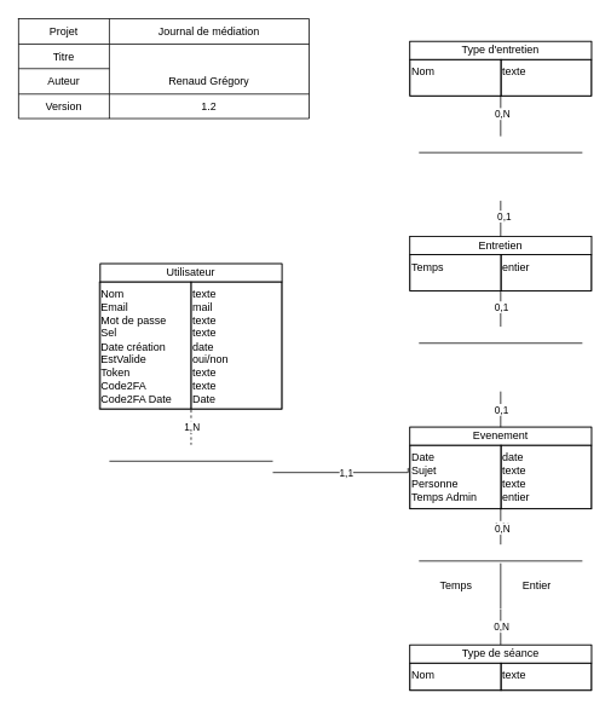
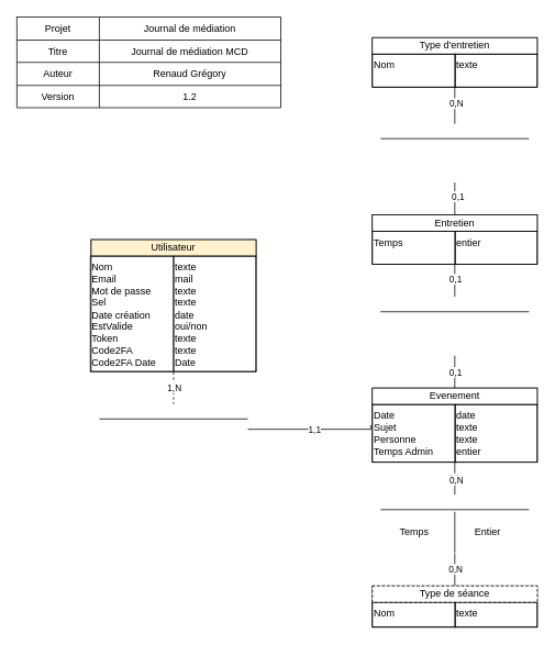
+ <mxCell id="46" value="Journal de médiation MCD" style="shape=partialRectangle;html=1;whiteSpace=wrap;connectable=0;overflow=hidden;fillColor=none;top=0;left=0;bottom=0;right=0;" parent="44" vertex="1"><mxGeometry x="100" width="220" height="27" as="geometry"><mxRectangle width="220" height="27" as="alternateBounds" /></mxGeometry></mxCell>
- <mxCell id="3" value="Utilisateur" style="rounded=0;whiteSpace=wrap;html=1;" parent="1" vertex="1"><mxGeometry x="110" y="290" width="200" height="20" as="geometry" /></mxCell>
+ <mxCell id="3" value="Utilisateur" style="rounded=0;whiteSpace=wrap;html=1;fillColor=#fff2cc;" parent="1" vertex="1"><mxGeometry x="110" y="290" width="200" height="20" as="geometry" /></mxCell>
- <mxCell id="29" value="Type de séance" style="rounded=0;whiteSpace=wrap;html=1;" parent="1" vertex="1"><mxGeometry x="451" y="710" width="200" height="20" as="geometry" /></mxCell>
+ <mxCell id="29" value="Type de séance" style="rounded=0;whiteSpace=wrap;html=1;dashed=1;" parent="1" vertex="1"><mxGeometry x="451" y="710" width="200" height="20" as="geometry" /></mxCell>
